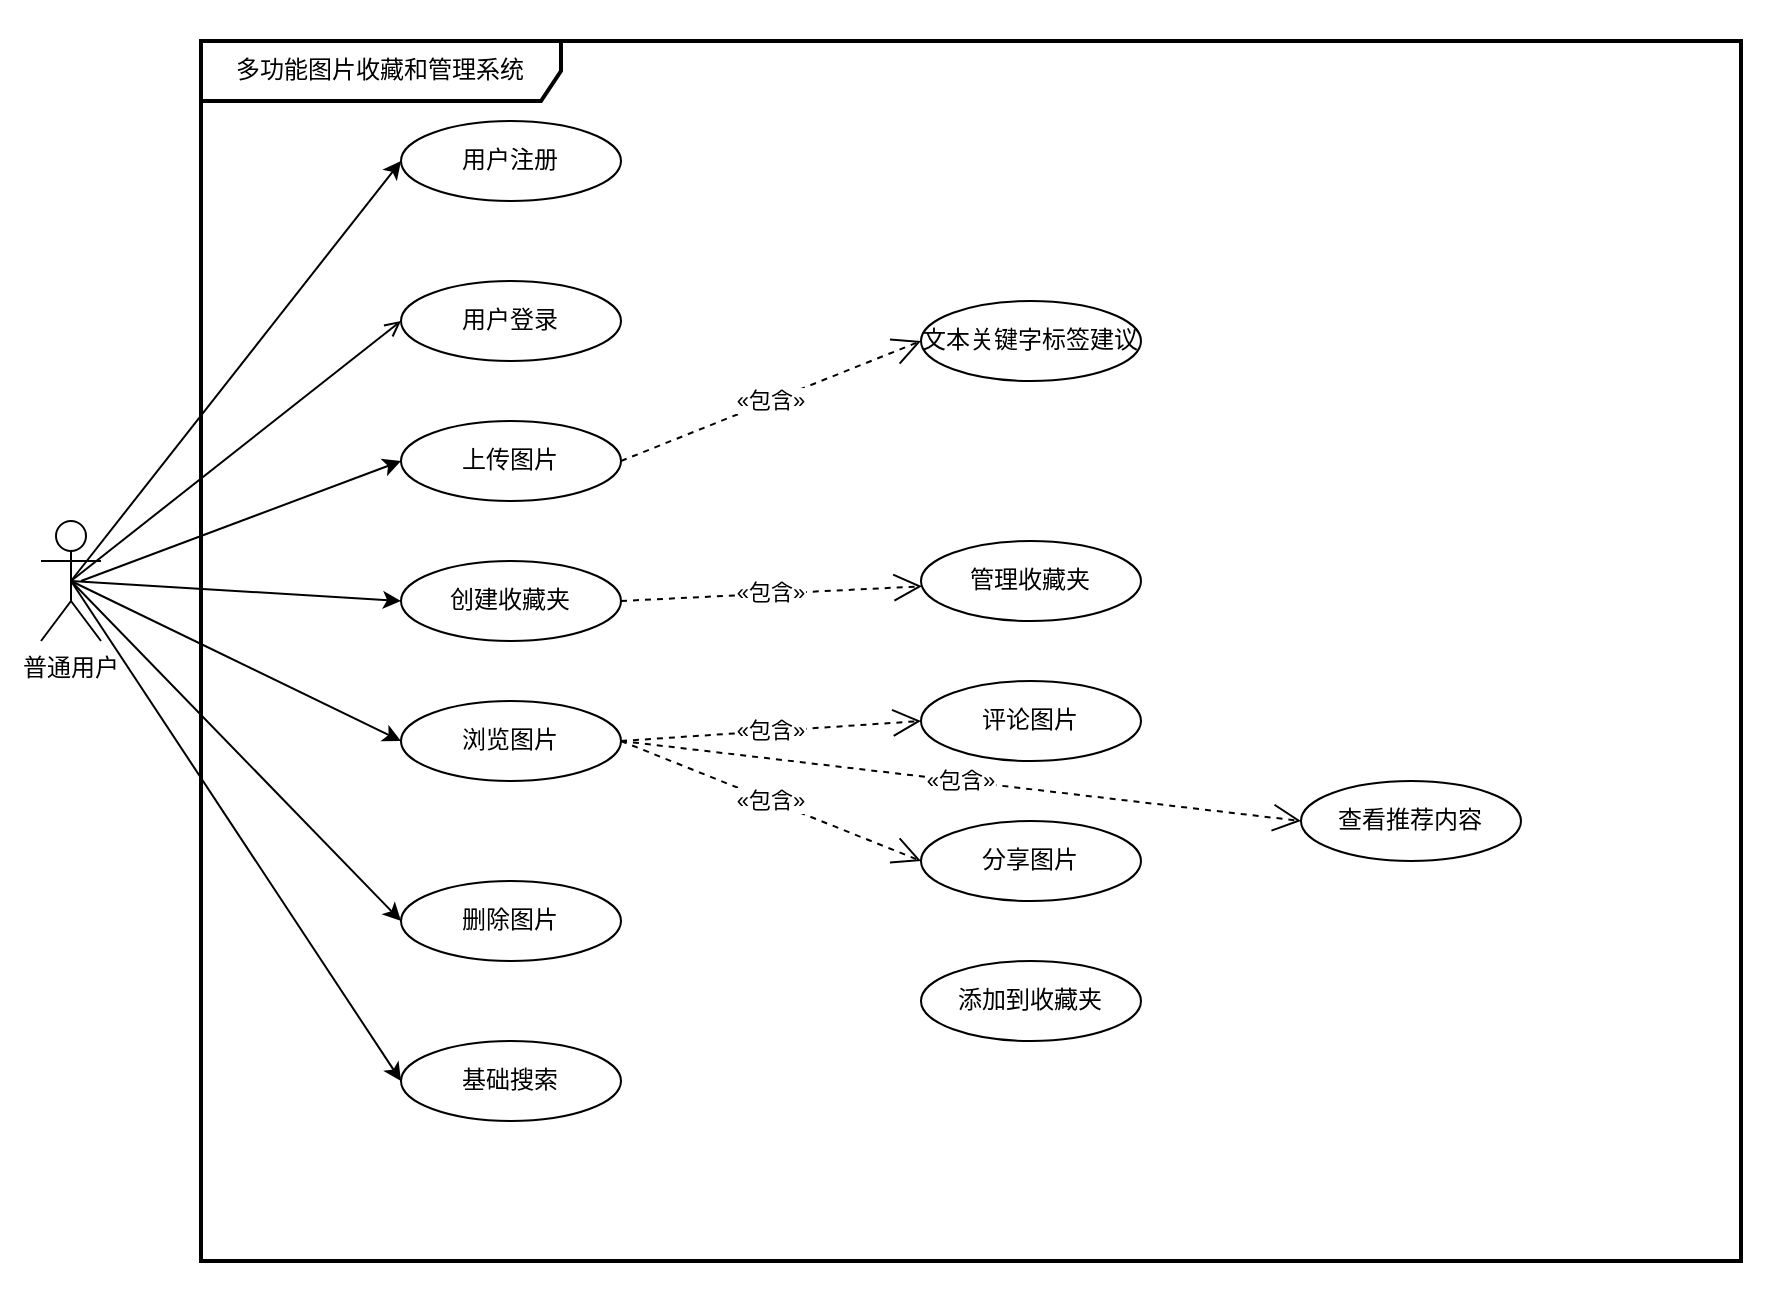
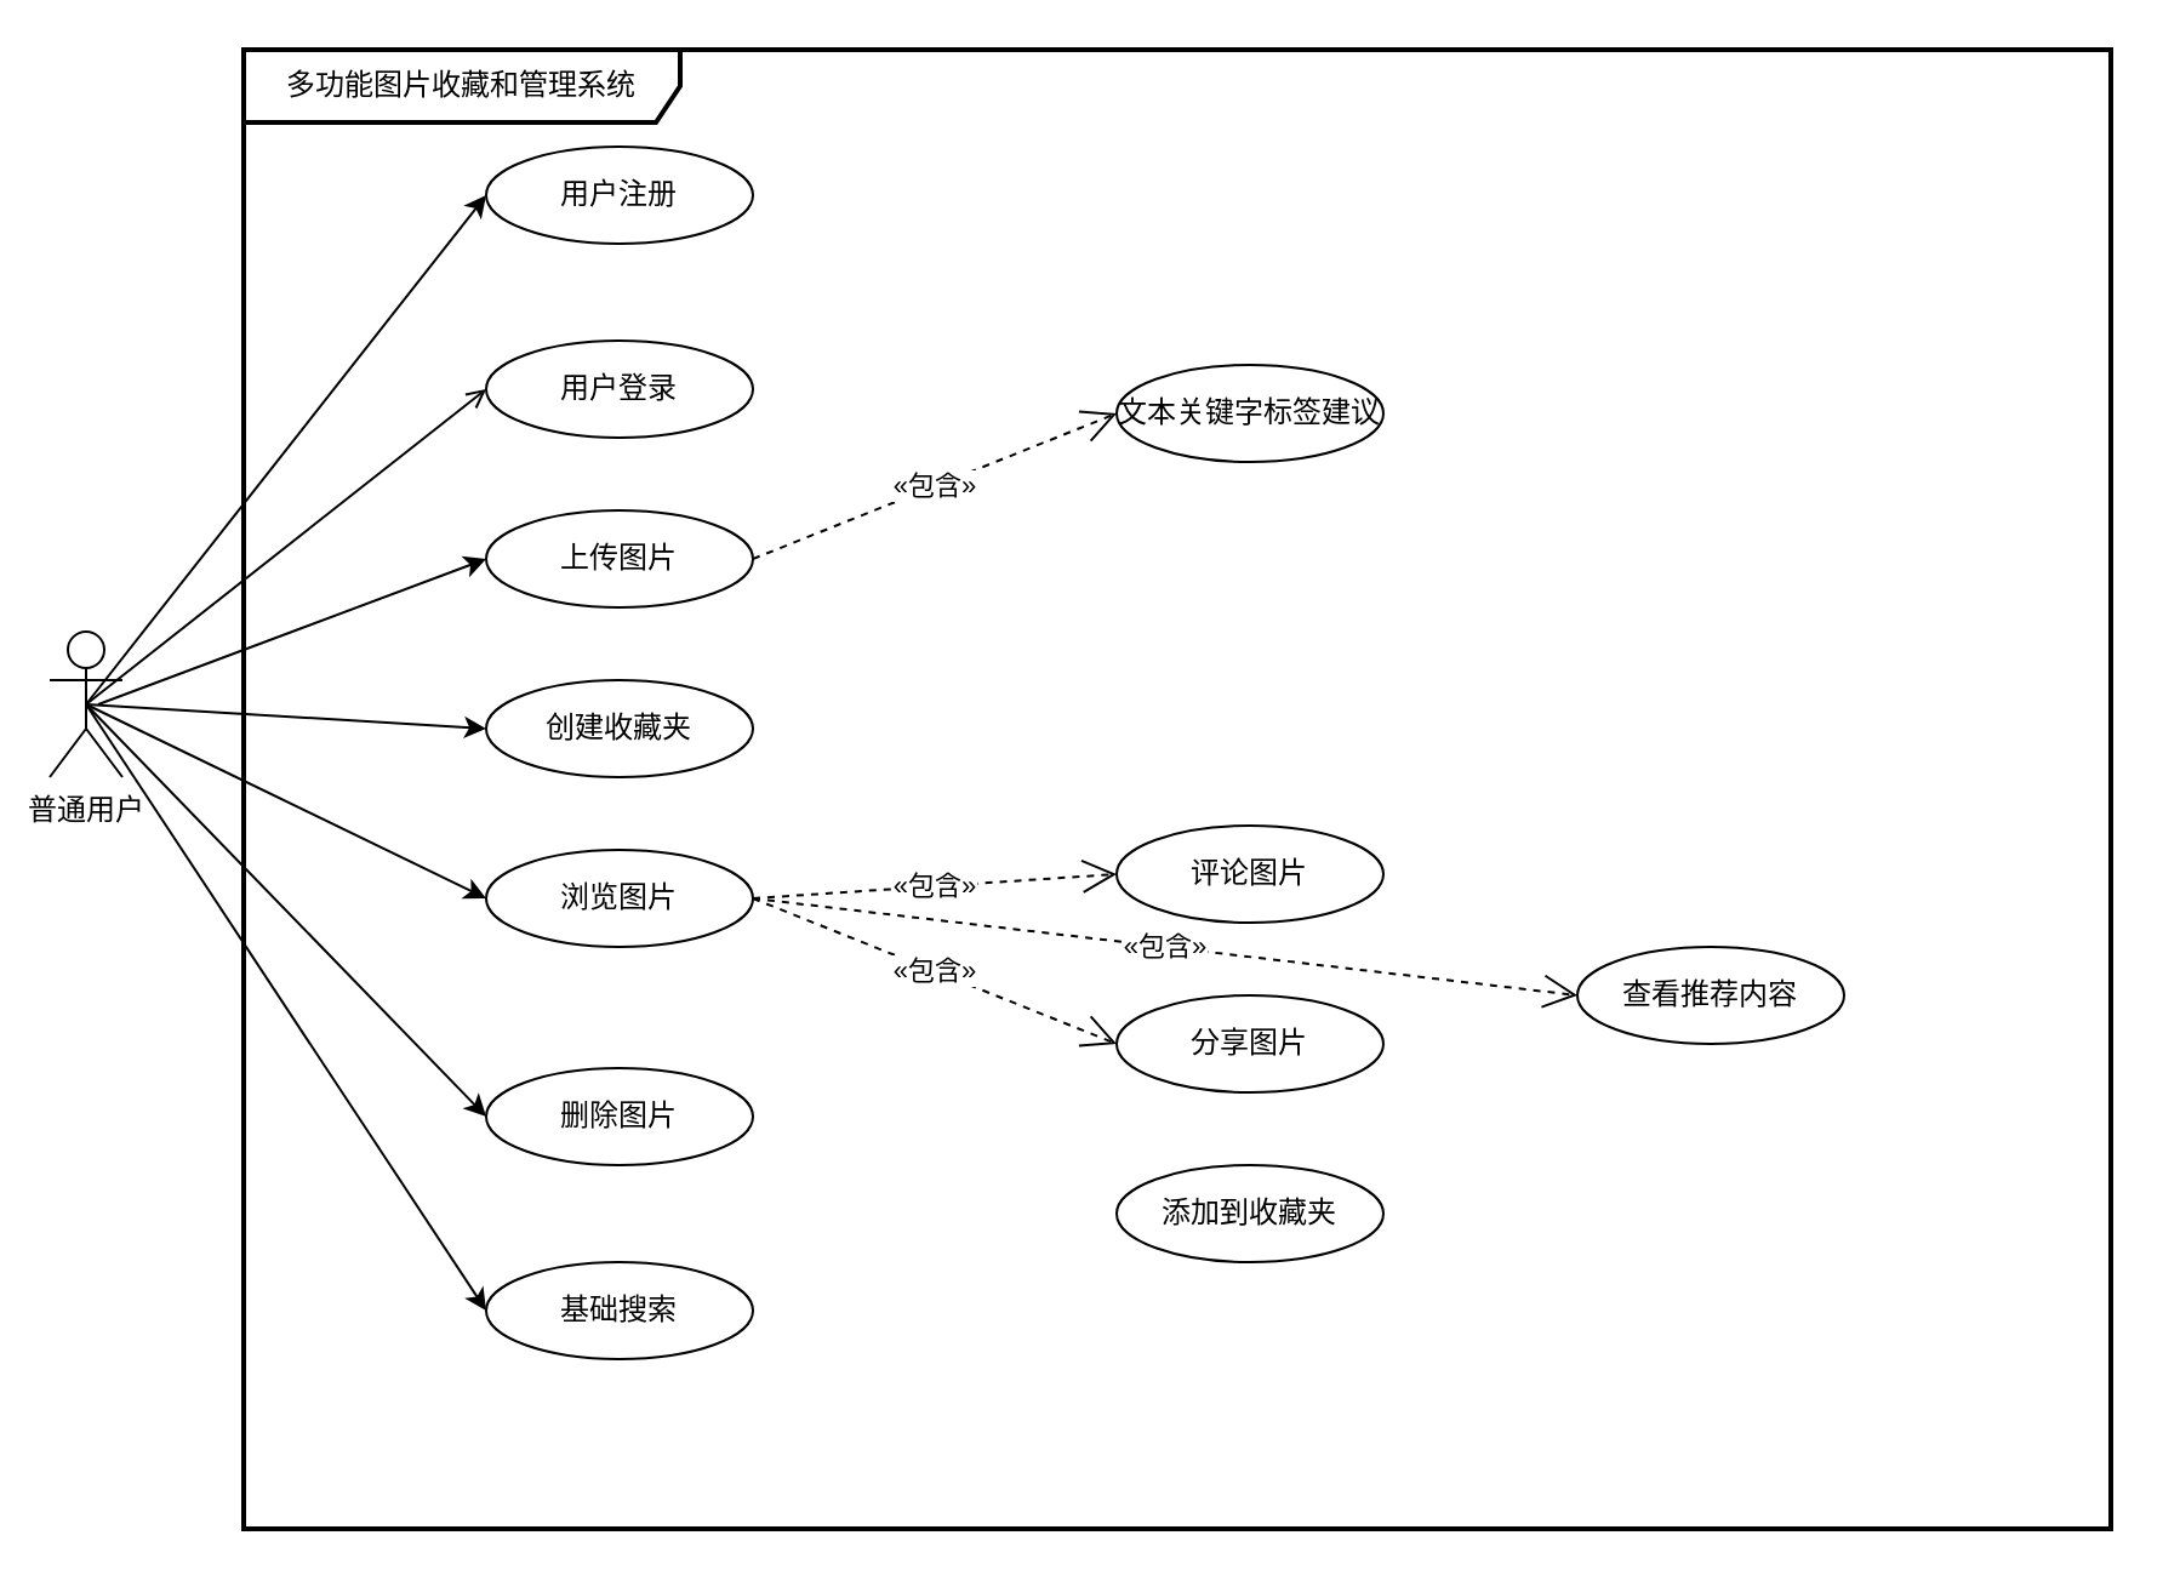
- <mxCell id="12" value="管理收藏夹" style="ellipse;whiteSpace=wrap;html=1;" parent="1" vertex="1"><mxGeometry x="460" y="270" width="110" height="40" as="geometry" /></mxCell>
- <mxCell id="19" value="«包含»" style="endArrow=open;endSize=12;dashed=1;html=1;exitX=1;exitY=0.5;exitDx=0;exitDy=0;" edge="1" parent="1" source="17" target="12"><mxGeometry width="160" relative="1" as="geometry"><mxPoint x="330" y="240" as="sourcePoint" /><mxPoint x="480" y="160" as="targetPoint" /><Array as="points" /></mxGeometry></mxCell>
